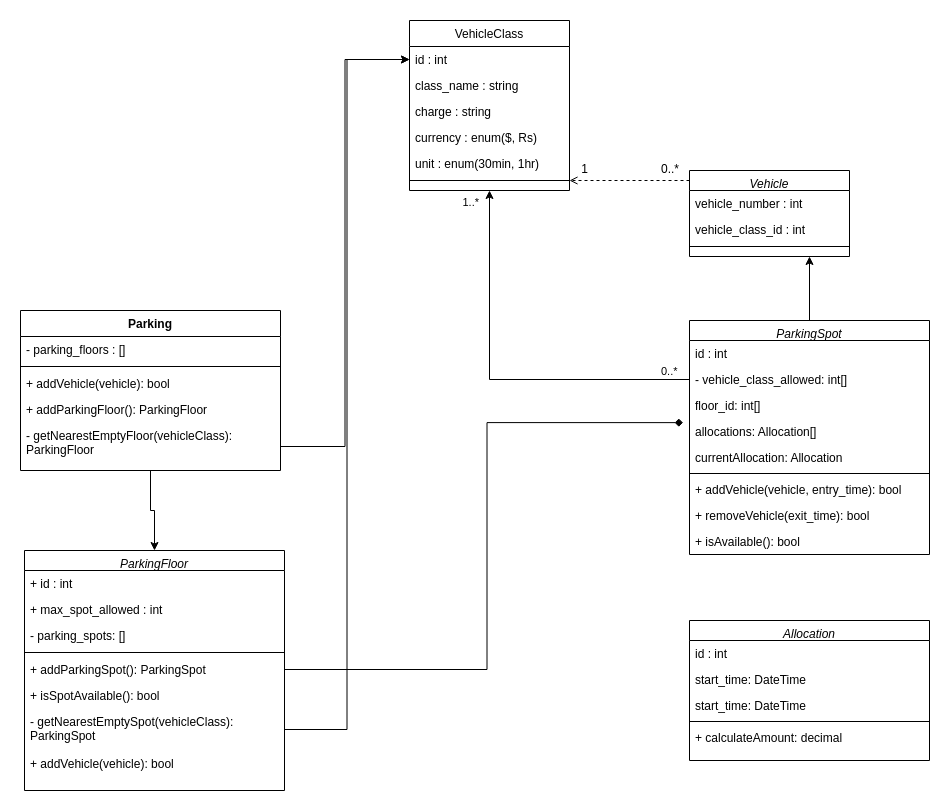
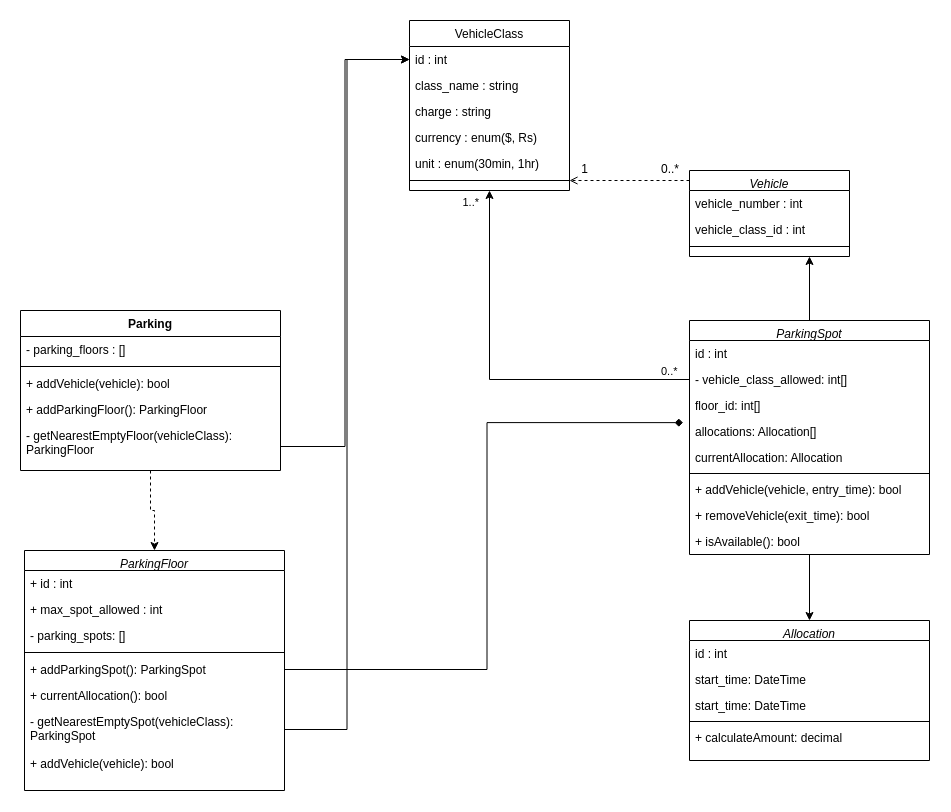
- <mxCell id="40" style="edgeStyle=orthogonalEdgeStyle;rounded=0;orthogonalLoop=1;jettySize=auto;html=1;" edge="1" parent="1" source="41" target="31"><mxGeometry relative="1" as="geometry" /></mxCell>
+ <mxCell id="40" style="edgeStyle=orthogonalEdgeStyle;rounded=0;orthogonalLoop=1;jettySize=auto;html=1;dashed=1;" edge="1" parent="1" source="41" target="31"><mxGeometry relative="1" as="geometry" /></mxCell>
+ <mxCell id="17" style="edgeStyle=orthogonalEdgeStyle;rounded=0;orthogonalLoop=1;jettySize=auto;html=1;entryX=0.5;entryY=0;entryDx=0;entryDy=0;" edge="1" parent="1" source="18" target="50"><mxGeometry relative="1" as="geometry" /></mxCell>
- <mxCell id="37" value="+ isSpotAvailable(): bool" style="text;strokeColor=none;fillColor=none;align=left;verticalAlign=top;spacingLeft=4;spacingRight=4;overflow=hidden;rotatable=0;points=[[0,0.5],[1,0.5]];portConstraint=eastwest;whiteSpace=wrap;html=1;" vertex="1" parent="31"><mxGeometry y="132" width="260" height="26" as="geometry" /></mxCell>
+ <mxCell id="37" value="+ currentAllocation(): bool" style="text;strokeColor=none;fillColor=none;align=left;verticalAlign=top;spacingLeft=4;spacingRight=4;overflow=hidden;rotatable=0;points=[[0,0.5],[1,0.5]];portConstraint=eastwest;whiteSpace=wrap;html=1;" vertex="1" parent="31"><mxGeometry y="132" width="260" height="26" as="geometry" /></mxCell>
